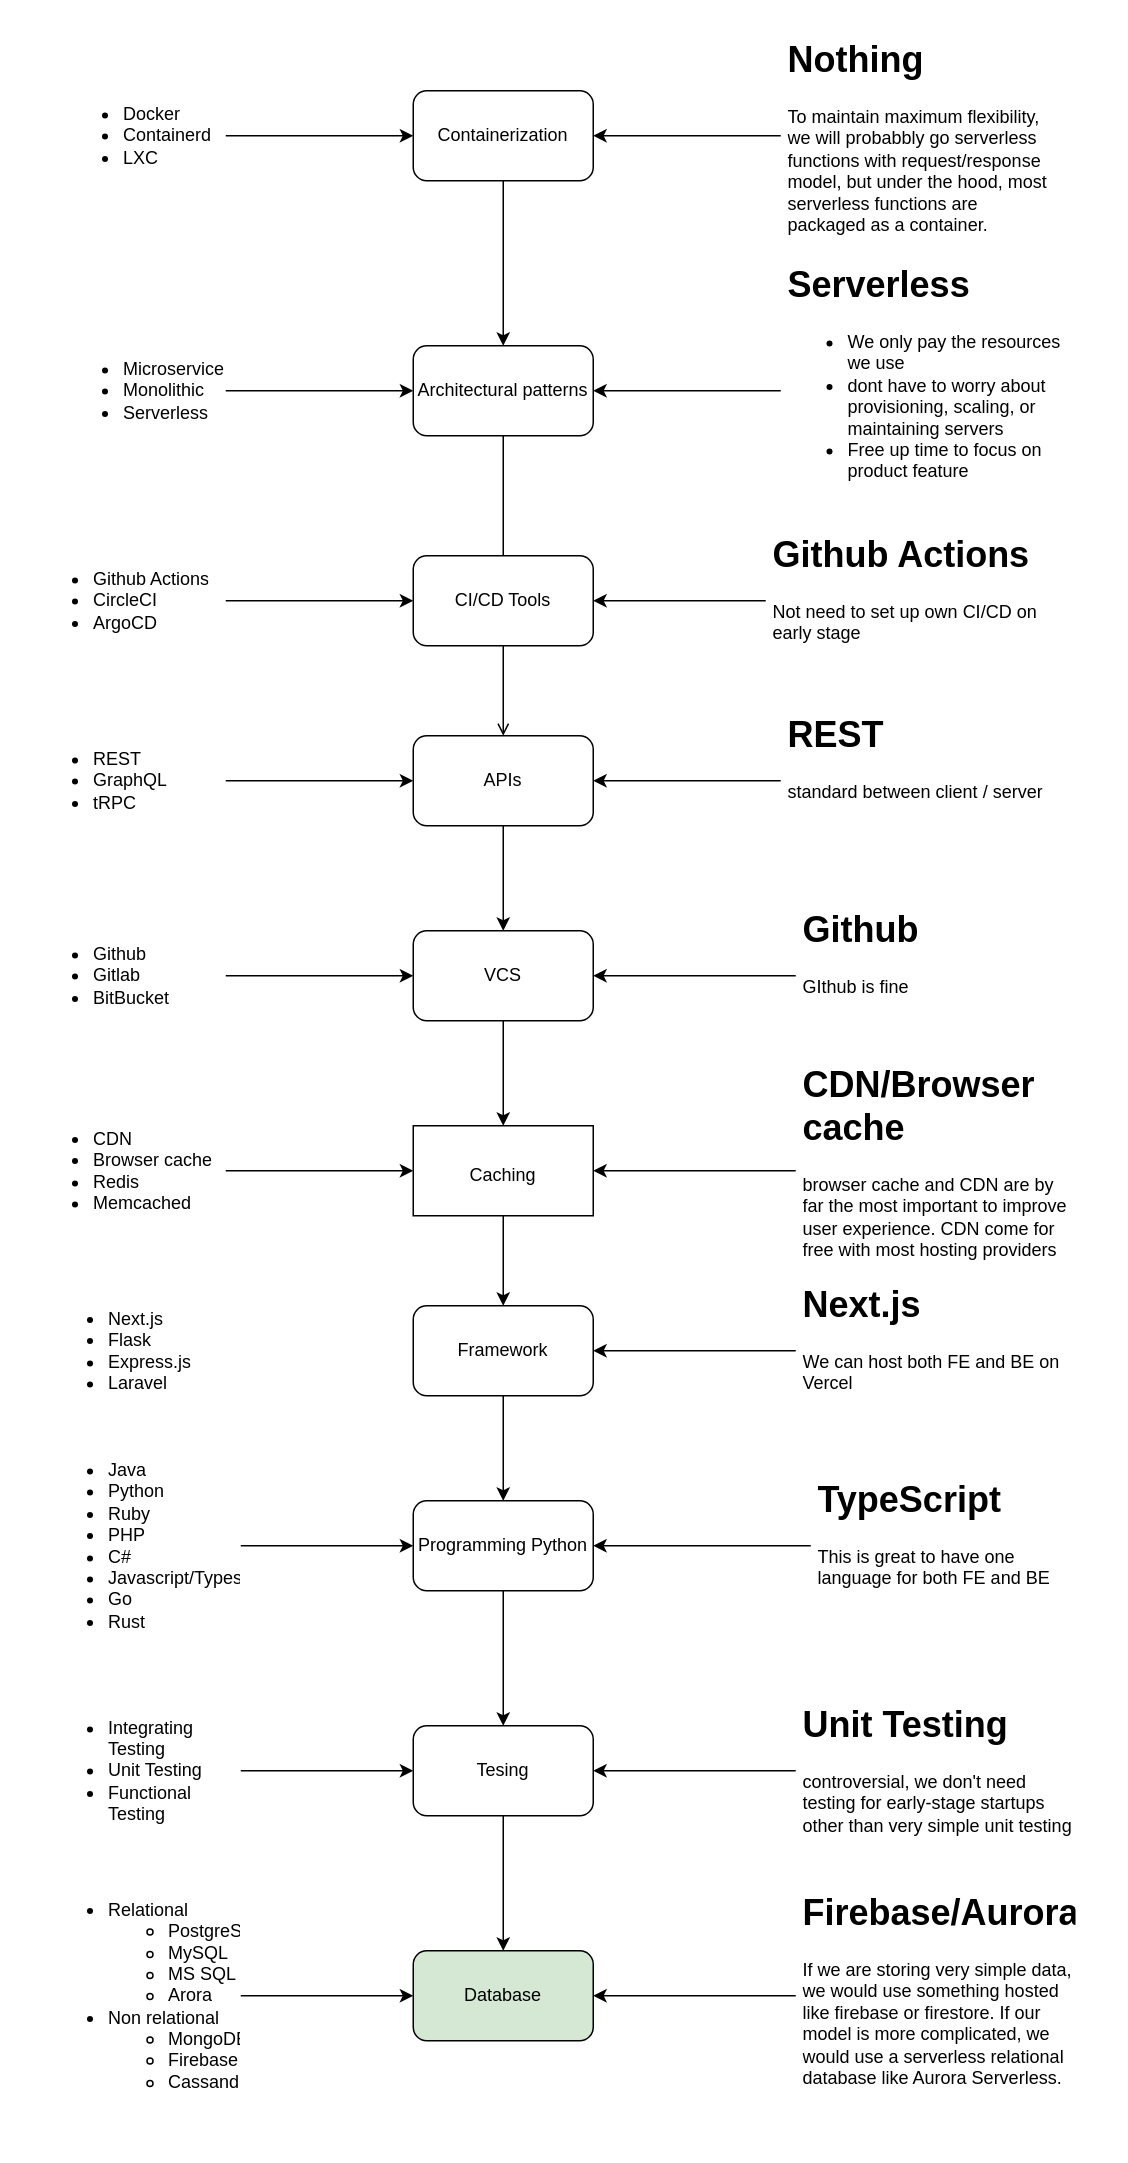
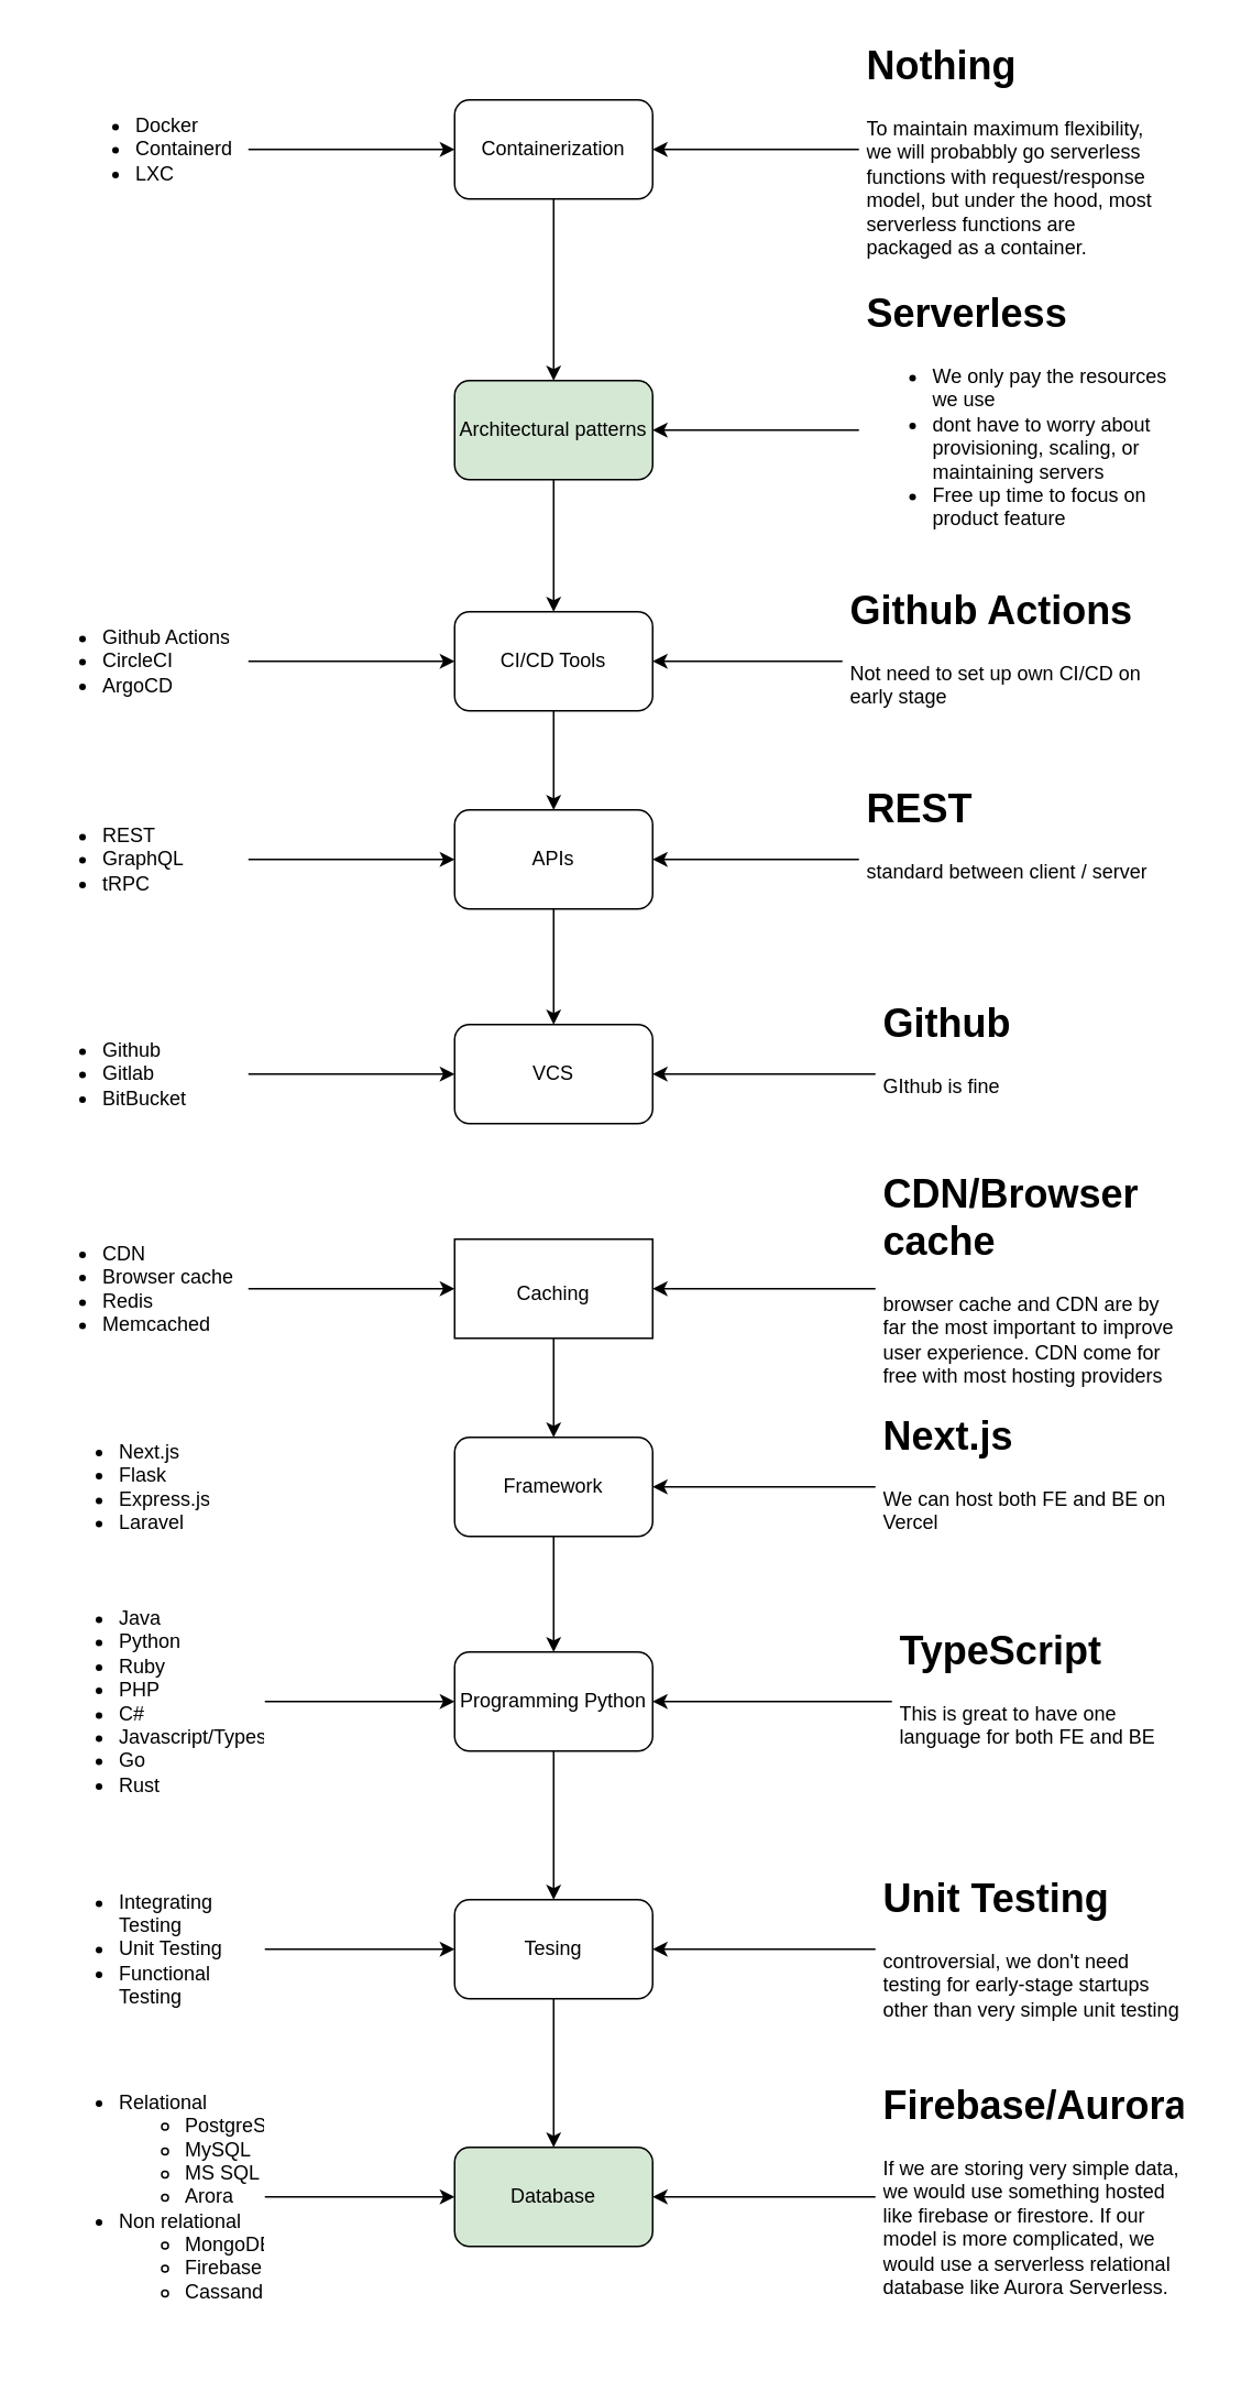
- <mxCell id="11" value="&lt;ul&gt;&lt;li&gt;Microservice&lt;/li&gt;&lt;li&gt;Monolithic&lt;/li&gt;&lt;li&gt;Serverless&lt;/li&gt;&lt;/ul&gt;" style="text;strokeColor=none;fillColor=none;html=1;whiteSpace=wrap;verticalAlign=middle;overflow=hidden;align=left;" vertex="1" parent="1"><mxGeometry x="40" y="220" width="110" height="80" as="geometry" /></mxCell>
- <mxCell id="10" style="edgeStyle=none;html=1;" edge="1" parent="1" source="11" target="9"><mxGeometry relative="1" as="geometry" /></mxCell>
- <mxCell id="9" value="Architectural patterns" style="rounded=1;whiteSpace=wrap;html=1;" vertex="1" parent="1"><mxGeometry x="275" y="230" width="120" height="60" as="geometry" /></mxCell>
+ <mxCell id="9" value="Architectural patterns" style="rounded=1;whiteSpace=wrap;html=1;fillColor=#d5e8d4;" vertex="1" parent="1"><mxGeometry x="275" y="230" width="120" height="60" as="geometry" /></mxCell>
- <mxCell id="8" value="" style="edgeStyle=none;html=1;endArrow=none;" edge="1" parent="1" source="9" target="15"><mxGeometry relative="1" as="geometry" /></mxCell>
+ <mxCell id="8" value="" style="edgeStyle=none;html=1;" edge="1" parent="1" source="9" target="15"><mxGeometry relative="1" as="geometry" /></mxCell>
- <mxCell id="14" style="edgeStyle=none;html=1;endArrow=open;" edge="1" parent="1" source="15" target="21"><mxGeometry relative="1" as="geometry" /></mxCell>
+ <mxCell id="14" style="edgeStyle=none;html=1;" edge="1" parent="1" source="15" target="21"><mxGeometry relative="1" as="geometry" /></mxCell>
- <mxCell id="26" style="edgeStyle=none;html=1;entryX=0.5;entryY=0;entryDx=0;entryDy=0;fontSize=12;" edge="1" parent="1" source="27" target="33"><mxGeometry relative="1" as="geometry" /></mxCell>
